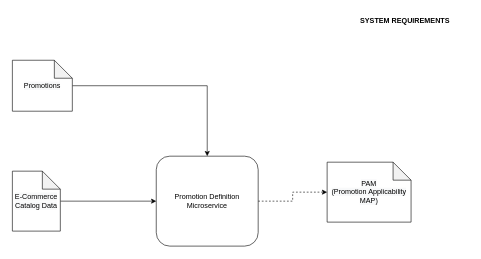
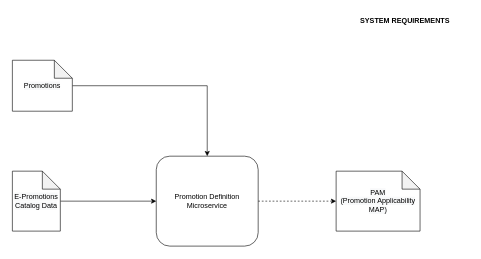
- <mxCell id="8" value="&lt;span style=&quot;color: rgb(0 , 0 , 0) ; font-family: &amp;#34;helvetica&amp;#34; ; font-size: 12px ; font-style: normal ; font-weight: 400 ; letter-spacing: normal ; text-align: center ; text-indent: 0px ; text-transform: none ; word-spacing: 0px ; background-color: rgb(248 , 249 , 250) ; display: inline ; float: none&quot;&gt;PAM&lt;br&gt;(Promotion Applicability MAP)&lt;br&gt;&lt;/span&gt;" style="shape=note;whiteSpace=wrap;html=1;backgroundOutline=1;darkOpacity=0.05;align=center;" vertex="1" parent="1"><mxGeometry x="545" y="270" width="140" height="100" as="geometry" /></mxCell>
+ <mxCell id="8" value="&lt;span style=&quot;color: rgb(0 , 0 , 0) ; font-family: &amp;#34;helvetica&amp;#34; ; font-size: 12px ; font-style: normal ; font-weight: 400 ; letter-spacing: normal ; text-align: center ; text-indent: 0px ; text-transform: none ; word-spacing: 0px ; background-color: rgb(248 , 249 , 250) ; display: inline ; float: none&quot;&gt;PAM&lt;br&gt;(Promotion Applicability MAP)&lt;br&gt;&lt;/span&gt;" style="shape=note;whiteSpace=wrap;html=1;backgroundOutline=1;darkOpacity=0.05;align=center;" vertex="1" parent="1"><mxGeometry x="560" y="285" width="140" height="100" as="geometry" /></mxCell>
- <mxCell id="5" value="&lt;meta charset=&quot;utf-8&quot;&gt;&lt;span style=&quot;color: rgb(0, 0, 0); font-family: helvetica; font-size: 12px; font-style: normal; font-weight: 400; letter-spacing: normal; text-align: center; text-indent: 0px; text-transform: none; word-spacing: 0px; background-color: rgb(248, 249, 250); display: inline; float: none;&quot;&gt;E-Commerce Catalog Data&lt;/span&gt;" style="shape=note;whiteSpace=wrap;html=1;backgroundOutline=1;darkOpacity=0.05;align=center;" vertex="1" parent="1"><mxGeometry x="20" y="285" width="80" height="100" as="geometry" /></mxCell>
+ <mxCell id="5" value="&lt;meta charset=&quot;utf-8&quot;&gt;&lt;span style=&quot;color: rgb(0, 0, 0); font-family: helvetica; font-size: 12px; font-style: normal; font-weight: 400; letter-spacing: normal; text-align: center; text-indent: 0px; text-transform: none; word-spacing: 0px; background-color: rgb(248, 249, 250); display: inline; float: none;&quot;&gt;E-Promotions Catalog Data&lt;/span&gt;" style="shape=note;whiteSpace=wrap;html=1;backgroundOutline=1;darkOpacity=0.05;align=center;" vertex="1" parent="1"><mxGeometry x="20" y="285" width="80" height="100" as="geometry" /></mxCell>
